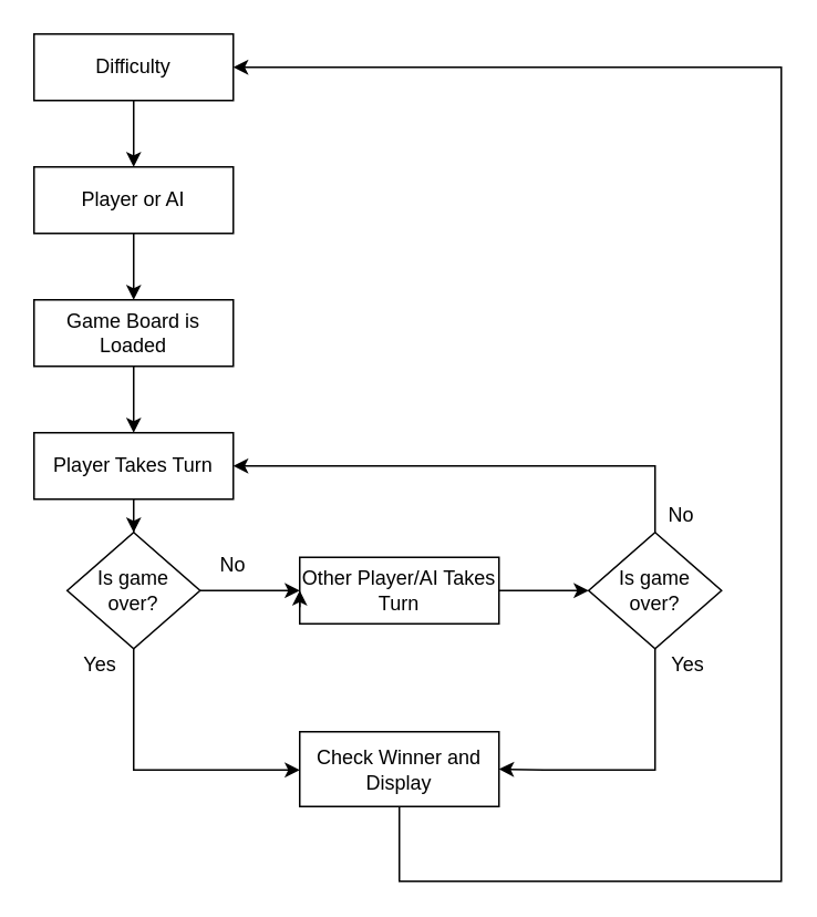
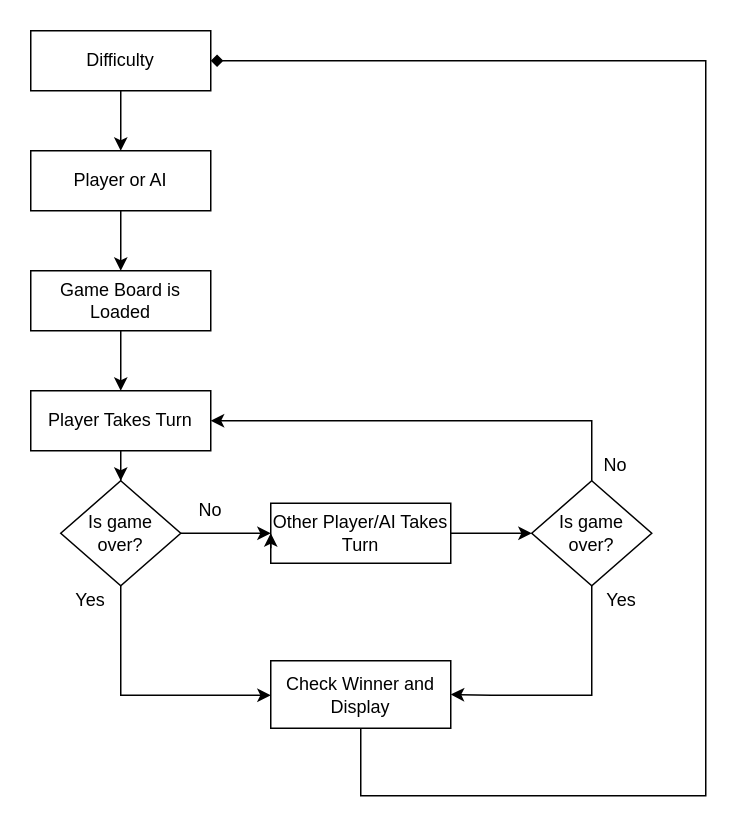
- <mxCell id="16" style="edgeStyle=orthogonalEdgeStyle;rounded=0;orthogonalLoop=1;jettySize=auto;html=1;entryX=1;entryY=0.5;entryDx=0;entryDy=0;exitX=0.5;exitY=1;exitDx=0;exitDy=0;" edge="1" parent="1" source="17" target="5"><mxGeometry relative="1" as="geometry"><Array as="points"><mxPoint x="240" y="530" /><mxPoint x="470" y="530" /><mxPoint x="470" y="40" /></Array></mxGeometry></mxCell>
+ <mxCell id="16" style="edgeStyle=orthogonalEdgeStyle;rounded=0;orthogonalLoop=1;jettySize=auto;html=1;entryX=1;entryY=0.5;entryDx=0;entryDy=0;exitX=0.5;exitY=1;exitDx=0;exitDy=0;endArrow=diamond;" edge="1" parent="1" source="17" target="5"><mxGeometry relative="1" as="geometry"><Array as="points"><mxPoint x="240" y="530" /><mxPoint x="470" y="530" /><mxPoint x="470" y="40" /></Array></mxGeometry></mxCell>
